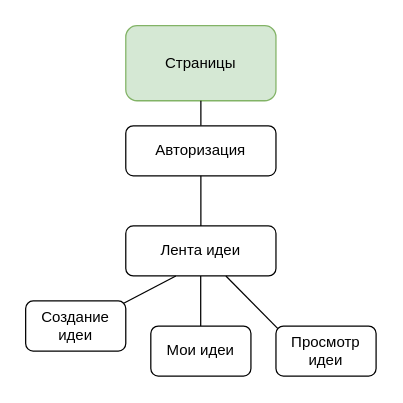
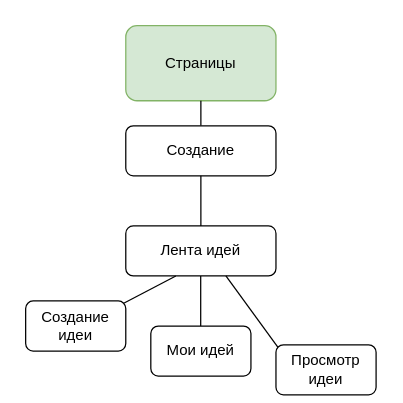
- <mxCell id="4" value="Авторизация" style="rounded=1;whiteSpace=wrap;html=1;" vertex="1" parent="1"><mxGeometry x="100" y="100" width="120" height="40" as="geometry" /></mxCell>
+ <mxCell id="4" value="Создание" style="rounded=1;whiteSpace=wrap;html=1;" vertex="1" parent="1"><mxGeometry x="100" y="100" width="120" height="40" as="geometry" /></mxCell>
- <mxCell id="6" value="Лента идеи" style="rounded=1;whiteSpace=wrap;html=1;" vertex="1" parent="1"><mxGeometry x="100" y="180" width="120" height="40" as="geometry" /></mxCell>
+ <mxCell id="6" value="Лента идей" style="rounded=1;whiteSpace=wrap;html=1;" vertex="1" parent="1"><mxGeometry x="100" y="180" width="120" height="40" as="geometry" /></mxCell>
- <mxCell id="12" value="Мои идеи" style="rounded=1;whiteSpace=wrap;html=1;" vertex="1" parent="1"><mxGeometry x="120" y="260" width="80" height="40" as="geometry" /></mxCell>
+ <mxCell id="12" value="Мои идей" style="rounded=1;whiteSpace=wrap;html=1;" vertex="1" parent="1"><mxGeometry x="120" y="260" width="80" height="40" as="geometry" /></mxCell>
- <mxCell id="10" value="Просмотр идеи" style="rounded=1;whiteSpace=wrap;html=1;" vertex="1" parent="1"><mxGeometry x="220" y="260" width="80" height="40" as="geometry" /></mxCell>
+ <mxCell id="10" value="Просмотр идеи" style="rounded=1;whiteSpace=wrap;html=1;" vertex="1" parent="1"><mxGeometry x="220" y="275" width="80" height="40" as="geometry" /></mxCell>
